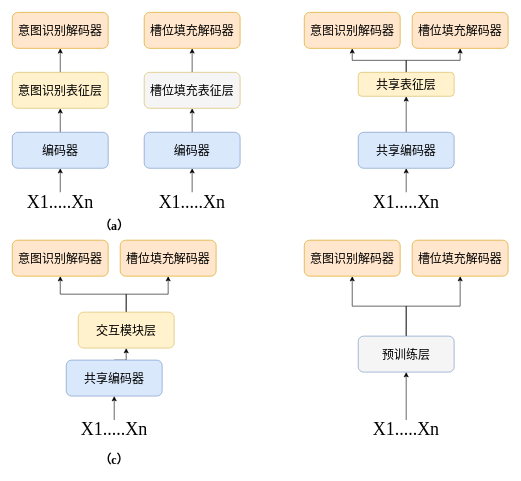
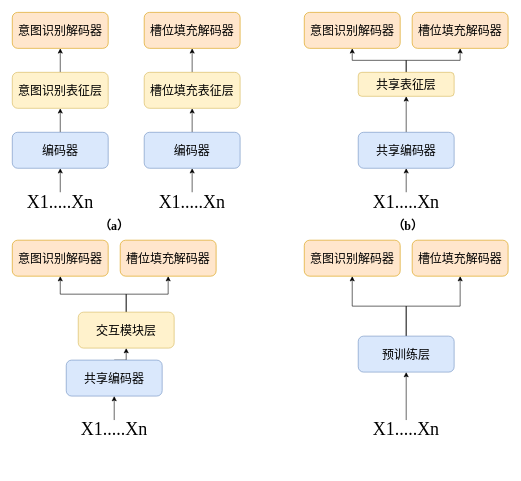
- <mxCell id="14" value="槽位填充表征层" style="rounded=1;whiteSpace=wrap;html=1;fontFamily=Times New Roman;fontSize=20;fillColor=#f5f5f5;strokeColor=#d6b656;" vertex="1" parent="1"><mxGeometry x="240" y="120" width="160" height="60" as="geometry" /></mxCell>
+ <mxCell id="14" value="槽位填充表征层" style="rounded=1;whiteSpace=wrap;html=1;fontFamily=Times New Roman;fontSize=20;fillColor=#fff2cc;strokeColor=#d6b656;" vertex="1" parent="1"><mxGeometry x="240" y="120" width="160" height="60" as="geometry" /></mxCell>
+ <mxCell id="42" value="（b）" style="text;html=1;align=center;verticalAlign=middle;whiteSpace=wrap;rounded=0;fontFamily=Times New Roman;fontStyle=1;fontSize=20;" vertex="1" parent="1"><mxGeometry x="650" y="360" width="60" height="30" as="geometry" /></mxCell>
- <mxCell id="38" value="预训练层" style="rounded=1;whiteSpace=wrap;html=1;fontFamily=Times New Roman;fontSize=20;fillColor=#f5f5f5;strokeColor=#6c8ebf;" vertex="1" parent="1"><mxGeometry x="597" y="560" width="160" height="60" as="geometry" /></mxCell>
+ <mxCell id="38" value="预训练层" style="rounded=1;whiteSpace=wrap;html=1;fontFamily=Times New Roman;fontSize=20;fillColor=#dae8fc;strokeColor=#6c8ebf;" vertex="1" parent="1"><mxGeometry x="597" y="560" width="160" height="60" as="geometry" /></mxCell>
- <mxCell id="43" value="（c）" style="text;html=1;align=center;verticalAlign=middle;whiteSpace=wrap;rounded=0;fontFamily=Times New Roman;fontStyle=1;fontSize=20;" vertex="1" parent="1"><mxGeometry x="160" y="750" width="60" height="30" as="geometry" /></mxCell>
